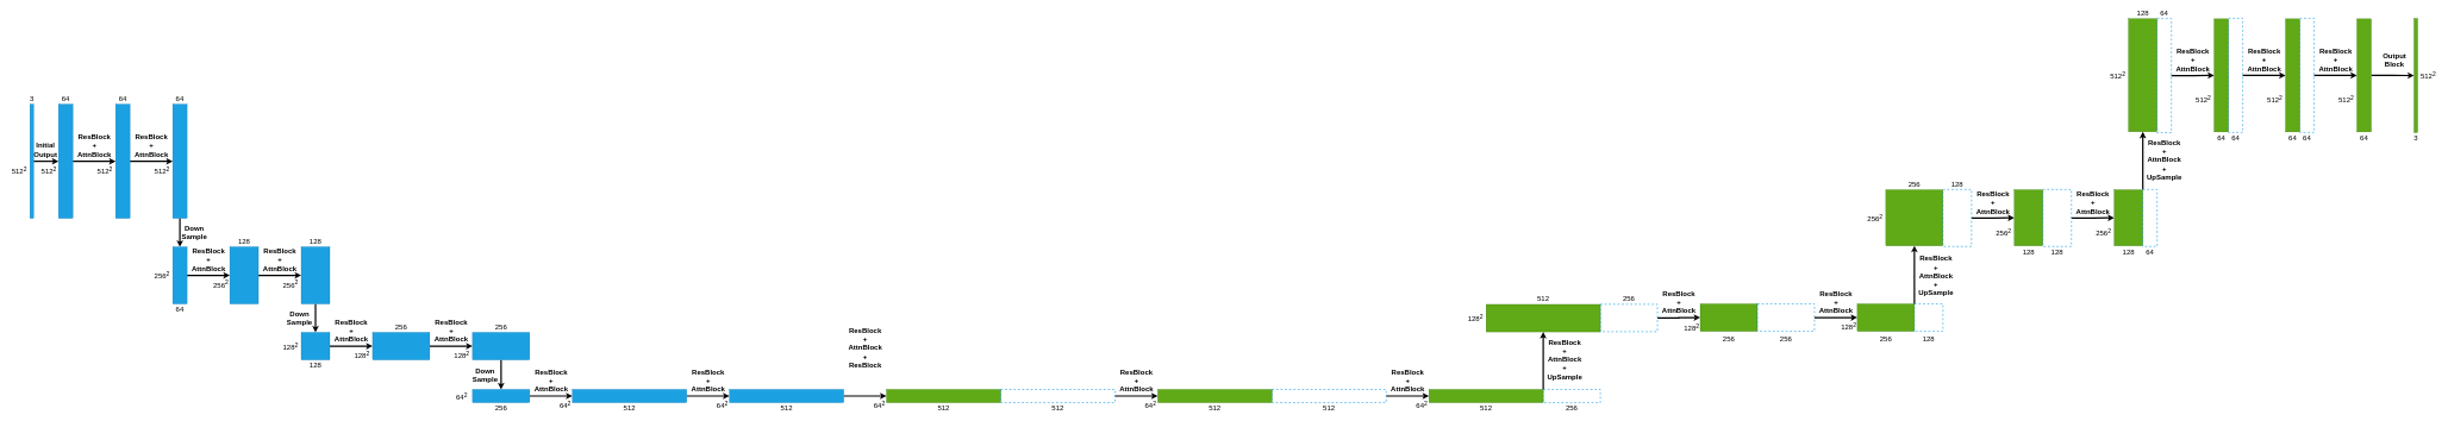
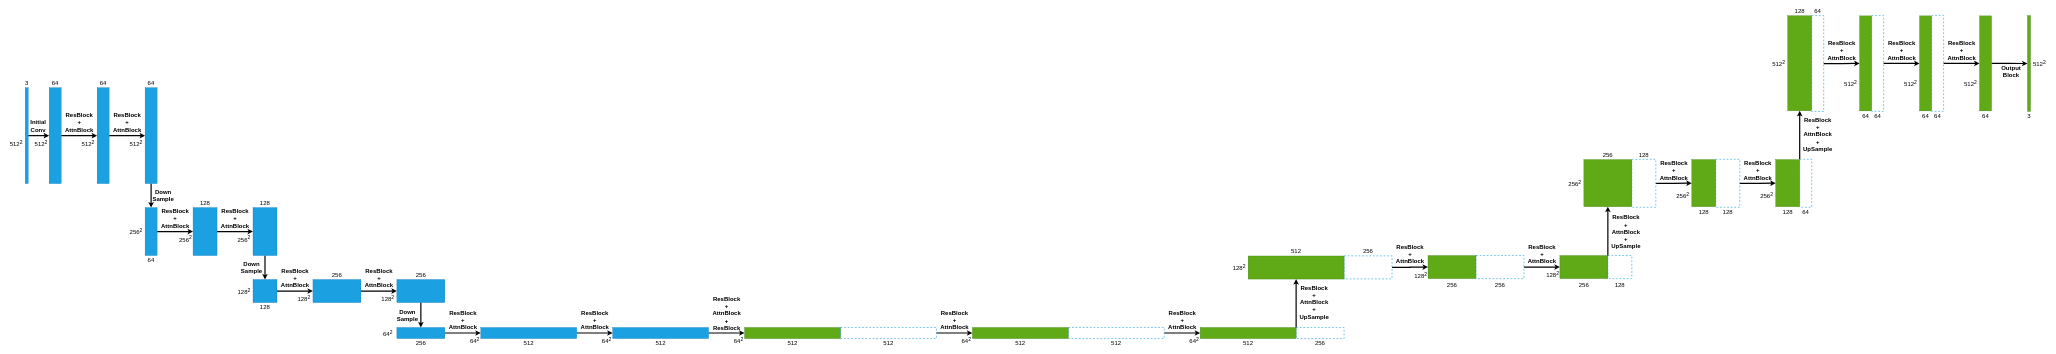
- <mxCell id="156" value="&lt;font style=&quot;font-size: 20px;&quot;&gt;&lt;b&gt;Output&lt;br&gt;Block&lt;/b&gt;&lt;/font&gt;" style="text;html=1;align=center;verticalAlign=middle;resizable=0;points=[];autosize=1;strokeColor=none;fillColor=none;" vertex="1" parent="1"><mxGeometry x="6660" y="137" width="90" height="60" as="geometry" /></mxCell>
+ <mxCell id="156" value="&lt;font style=&quot;font-size: 20px;&quot;&gt;&lt;b&gt;Output&lt;br&gt;Block&lt;/b&gt;&lt;/font&gt;" style="text;html=1;align=center;verticalAlign=middle;resizable=0;points=[];autosize=1;strokeColor=none;fillColor=none;" vertex="1" parent="1"><mxGeometry x="6660" y="207" width="90" height="60" as="geometry" /></mxCell>
- <mxCell id="6" value="&lt;font style=&quot;font-size: 20px;&quot;&gt;&lt;b&gt;Initial &lt;br&gt;Output&lt;/b&gt;&lt;/font&gt;" style="text;html=1;align=center;verticalAlign=middle;resizable=0;points=[];autosize=1;strokeColor=none;fillColor=none;" vertex="1" parent="1"><mxGeometry x="83" y="389" width="80" height="60" as="geometry" /></mxCell>
+ <mxCell id="6" value="&lt;font style=&quot;font-size: 20px;&quot;&gt;&lt;b&gt;Initial &lt;br&gt;Conv&lt;/b&gt;&lt;/font&gt;" style="text;html=1;align=center;verticalAlign=middle;resizable=0;points=[];autosize=1;strokeColor=none;fillColor=none;" vertex="1" parent="1"><mxGeometry x="83" y="389" width="80" height="60" as="geometry" /></mxCell>
- <mxCell id="68" value="&lt;font style=&quot;font-size: 20px;&quot;&gt;&lt;b&gt;ResBlock&lt;br&gt;+&lt;br&gt;AttnBlock&lt;br&gt;+&lt;br&gt;ResBlock&lt;br&gt;&lt;/b&gt;&lt;/font&gt;" style="text;html=1;align=center;verticalAlign=middle;resizable=0;points=[];autosize=1;strokeColor=none;fillColor=none;" vertex="1" parent="1"><mxGeometry x="2360" y="909" width="120" height="130" as="geometry" /></mxCell>
+ <mxCell id="68" value="&lt;font style=&quot;font-size: 20px;&quot;&gt;&lt;b&gt;ResBlock&lt;br&gt;+&lt;br&gt;AttnBlock&lt;br&gt;+&lt;br&gt;ResBlock&lt;br&gt;&lt;/b&gt;&lt;/font&gt;" style="text;html=1;align=center;verticalAlign=middle;resizable=0;points=[];autosize=1;strokeColor=none;fillColor=none;" vertex="1" parent="1"><mxGeometry x="2360" y="979" width="120" height="130" as="geometry" /></mxCell>
